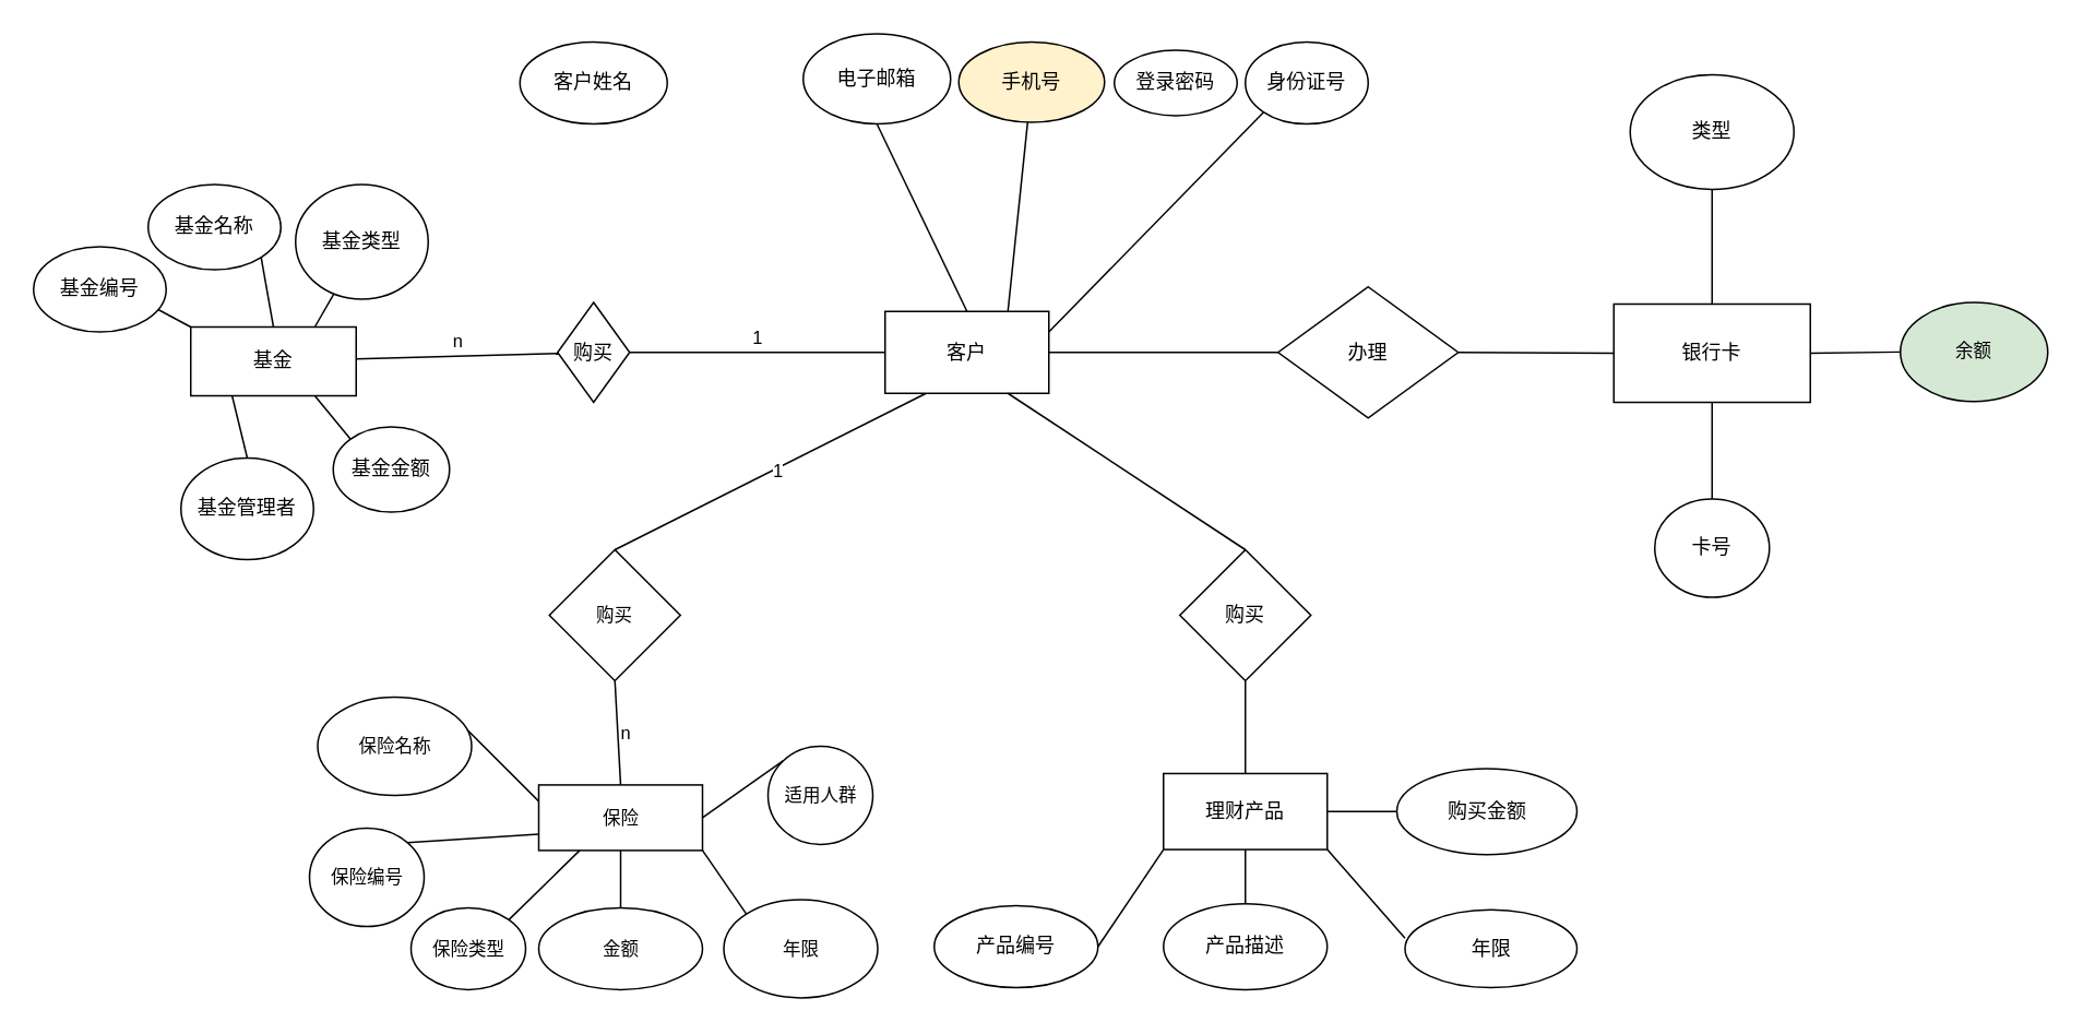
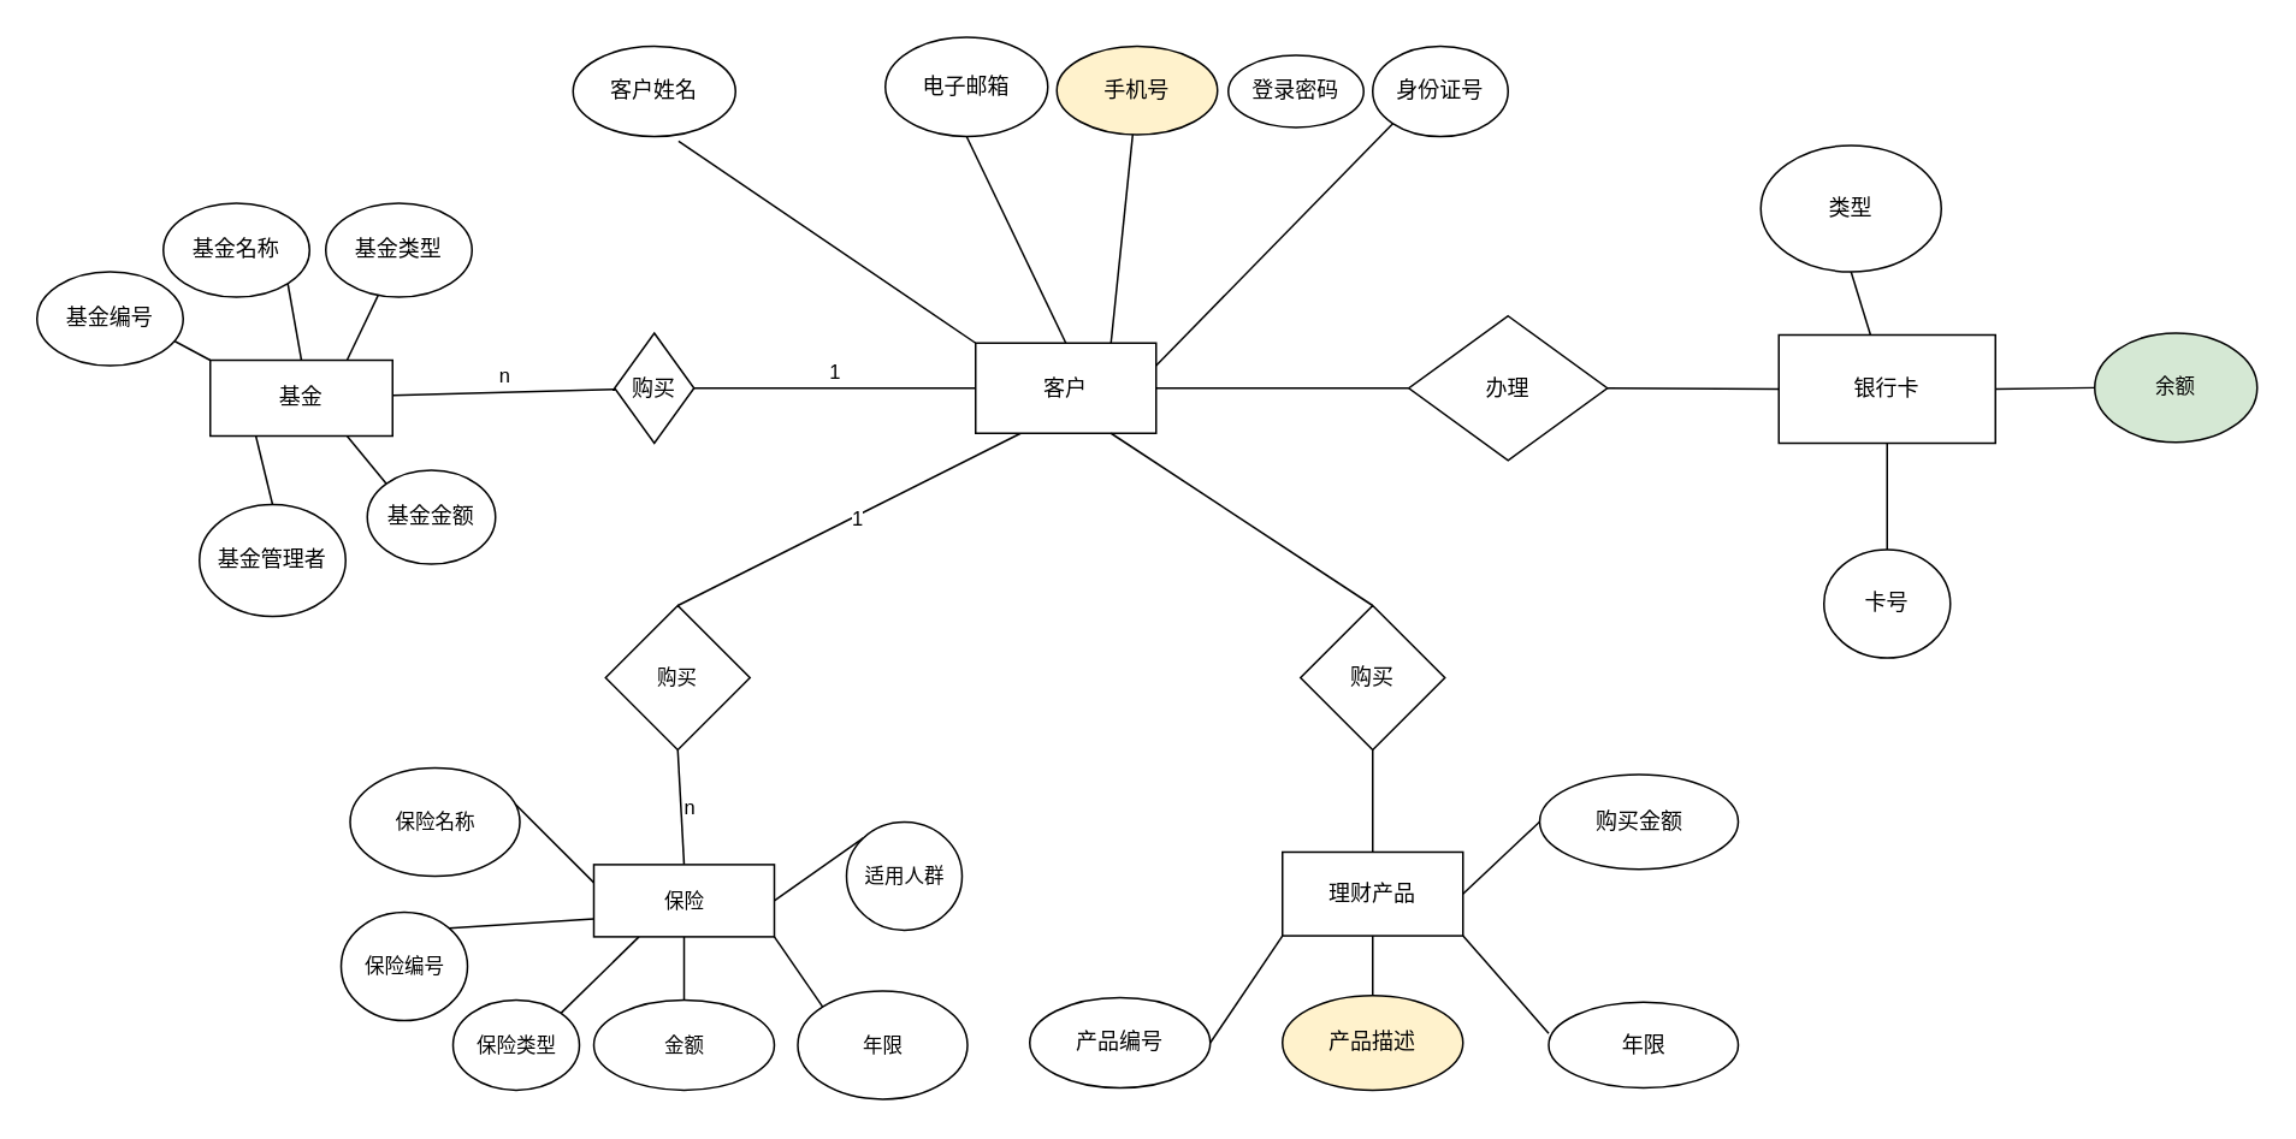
- <mxCell id="58" value="类型" style="ellipse;whiteSpace=wrap;html=1;" vertex="1" parent="1"><mxGeometry x="995" y="45" width="100" height="70" as="geometry" /></mxCell>
+ <mxCell id="58" value="类型" style="ellipse;whiteSpace=wrap;html=1;" vertex="1" parent="1"><mxGeometry x="975" y="80" width="100" height="70" as="geometry" /></mxCell>
+ <mxCell id="36" value="" style="endArrow=none;html=1;rounded=0;entryX=0.649;entryY=1.052;entryDx=0;entryDy=0;entryPerimeter=0;exitX=0;exitY=0;exitDx=0;exitDy=0;" edge="1" parent="1" source="33" target="34"><mxGeometry width="50" height="50" relative="1" as="geometry"><mxPoint x="467.5" y="205" as="sourcePoint" /><mxPoint x="517.5" y="155" as="targetPoint" /></mxGeometry></mxCell>
- <mxCell id="12" value="基金类型" style="ellipse;whiteSpace=wrap;html=1;" vertex="1" parent="1"><mxGeometry x="180" y="112" width="81" height="70" as="geometry" /></mxCell>
+ <mxCell id="12" value="基金类型" style="ellipse;whiteSpace=wrap;html=1;" vertex="1" parent="1"><mxGeometry x="180" y="112" width="81" height="52" as="geometry" /></mxCell>
- <mxCell id="47" value="购买金额" style="ellipse;whiteSpace=wrap;html=1;direction=east;flipV=0;" vertex="1" parent="1"><mxGeometry x="852.5" y="468.6" width="110" height="52.5" as="geometry" /></mxCell>
+ <mxCell id="47" value="购买金额" style="ellipse;whiteSpace=wrap;html=1;direction=east;flipV=0;" vertex="1" parent="1"><mxGeometry x="852.5" y="428.6" width="110" height="52.5" as="geometry" /></mxCell>
- <mxCell id="46" value="产品描述" style="ellipse;whiteSpace=wrap;html=1;direction=west;flipV=0;" vertex="1" parent="1"><mxGeometry x="710" y="551.1" width="100" height="52.5" as="geometry" /></mxCell>
+ <mxCell id="46" value="产品描述" style="ellipse;whiteSpace=wrap;html=1;direction=west;flipV=0;fillColor=#fff2cc;" vertex="1" parent="1"><mxGeometry x="710" y="551.1" width="100" height="52.5" as="geometry" /></mxCell>
